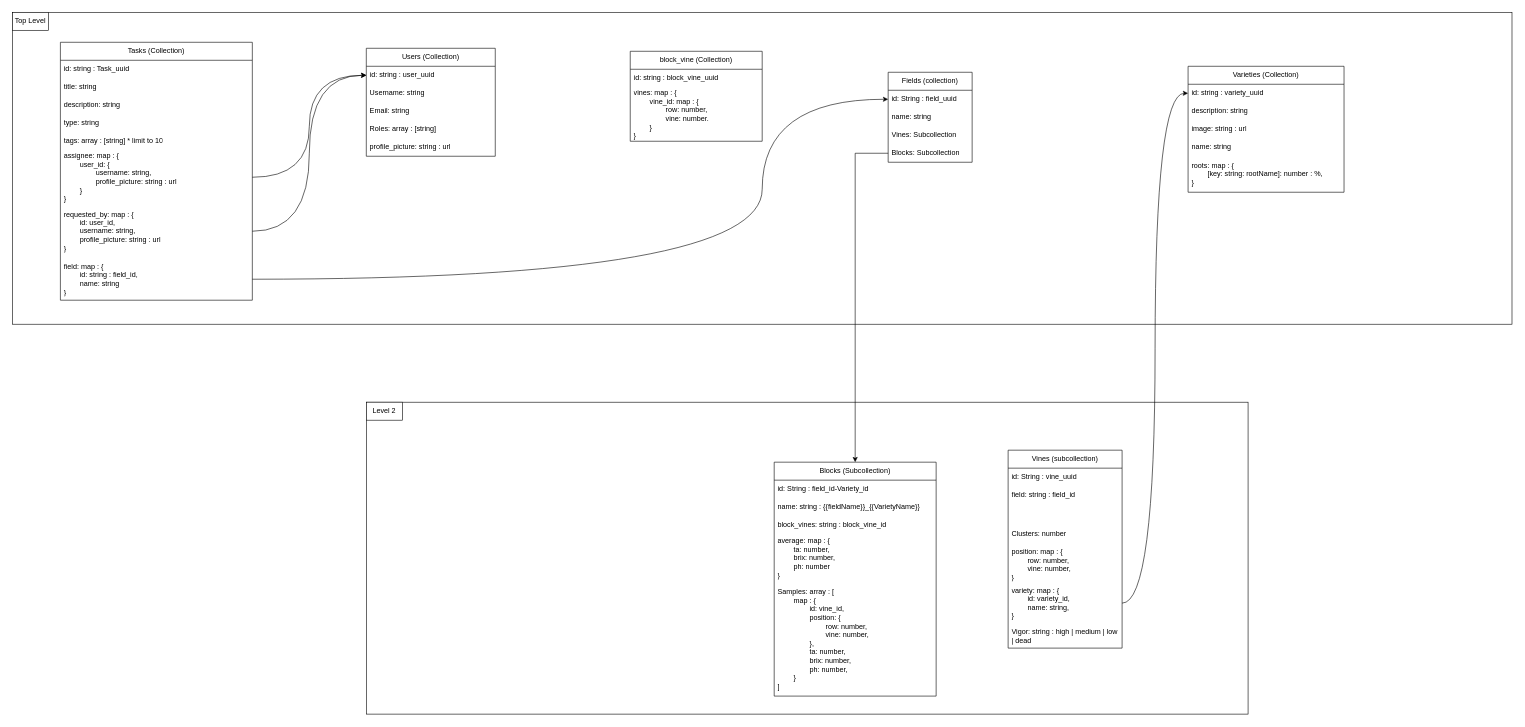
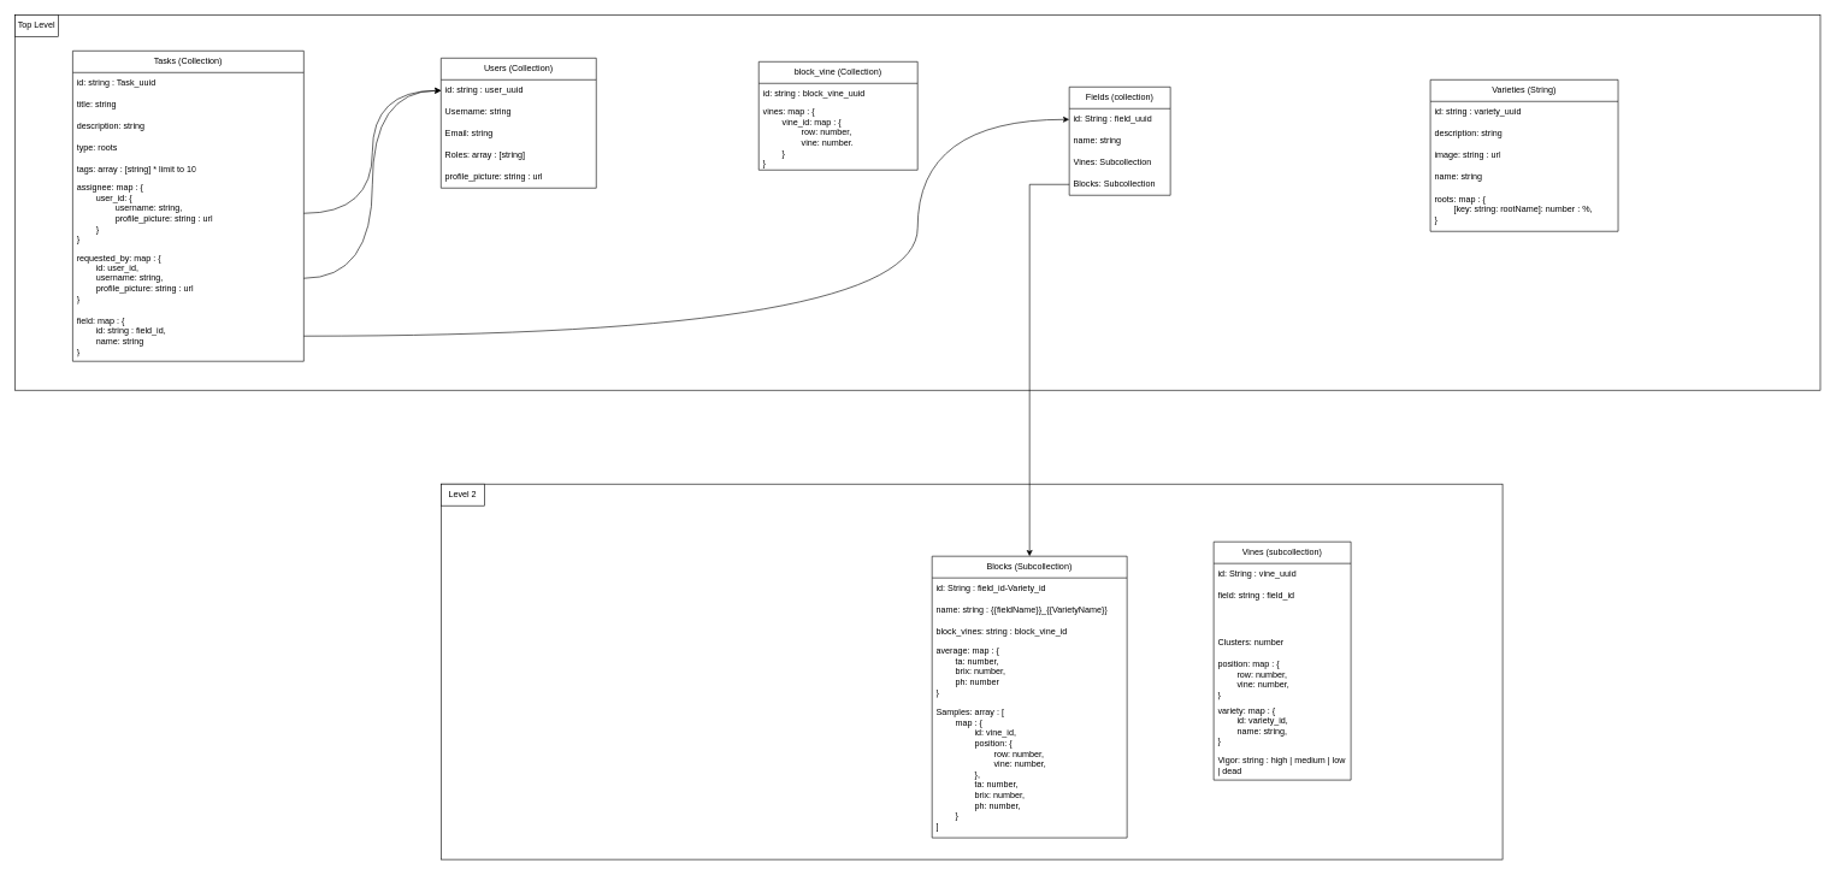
- <mxCell id="9" value="Varieties (Collection)" style="swimlane;fontStyle=0;childLayout=stackLayout;horizontal=1;startSize=30;horizontalStack=0;resizeParent=1;resizeParentMax=0;resizeLast=0;collapsible=1;marginBottom=0;whiteSpace=wrap;html=1;" vertex="1" parent="1"><mxGeometry x="1980" y="110" width="260" height="210" as="geometry" /></mxCell>
+ <mxCell id="9" value="Varieties (String)" style="swimlane;fontStyle=0;childLayout=stackLayout;horizontal=1;startSize=30;horizontalStack=0;resizeParent=1;resizeParentMax=0;resizeLast=0;collapsible=1;marginBottom=0;whiteSpace=wrap;html=1;" vertex="1" parent="1"><mxGeometry x="1980" y="110" width="260" height="210" as="geometry" /></mxCell>
- <mxCell id="30" value="type: string" style="text;strokeColor=none;fillColor=none;align=left;verticalAlign=middle;spacingLeft=4;spacingRight=4;overflow=hidden;points=[[0,0.5],[1,0.5]];portConstraint=eastwest;rotatable=0;whiteSpace=wrap;html=1;" vertex="1" parent="26"><mxGeometry y="120" width="320" height="30" as="geometry" /></mxCell>
+ <mxCell id="30" value="type: roots" style="text;strokeColor=none;fillColor=none;align=left;verticalAlign=middle;spacingLeft=4;spacingRight=4;overflow=hidden;points=[[0,0.5],[1,0.5]];portConstraint=eastwest;rotatable=0;whiteSpace=wrap;html=1;" vertex="1" parent="26"><mxGeometry y="120" width="320" height="30" as="geometry" /></mxCell>
- <mxCell id="15" style="edgeStyle=orthogonalEdgeStyle;rounded=0;orthogonalLoop=1;jettySize=auto;html=1;entryX=0;entryY=0.5;entryDx=0;entryDy=0;curved=1;" edge="1" parent="1" source="51" target="10"><mxGeometry relative="1" as="geometry" /></mxCell>
